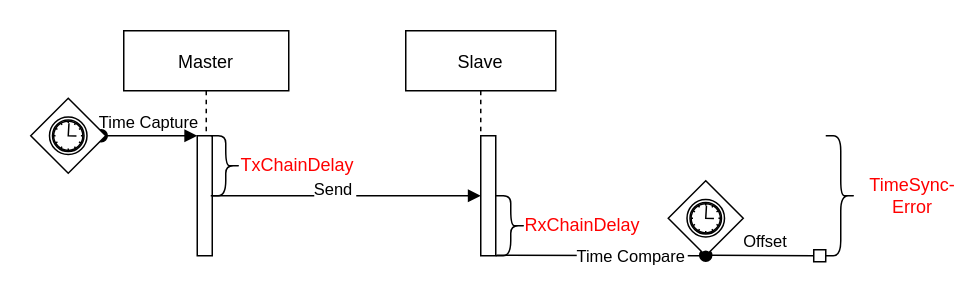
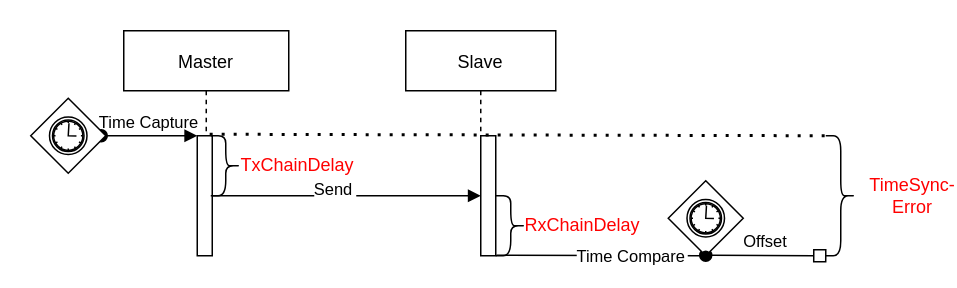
+ <mxCell id="15" value="" style="endArrow=none;dashed=1;html=1;dashPattern=1 3;strokeWidth=2;labelBackgroundColor=none;entryX=1;entryY=1;entryDx=0;entryDy=0;entryPerimeter=0;exitX=1.036;exitY=1.025;exitDx=0;exitDy=0;exitPerimeter=0;" edge="1" parent="1" source="8" target="14"><mxGeometry width="50" height="50" relative="1" as="geometry"><mxPoint x="380" y="160" as="sourcePoint" /><mxPoint x="430" y="110" as="targetPoint" /></mxGeometry></mxCell>
